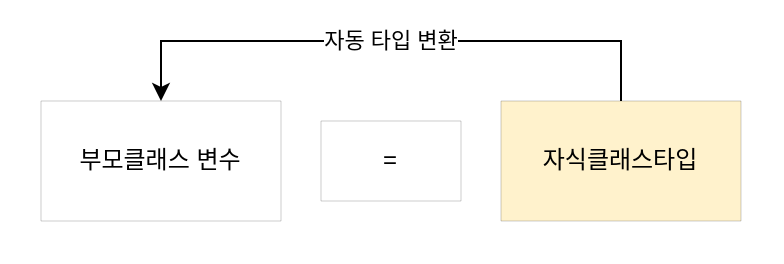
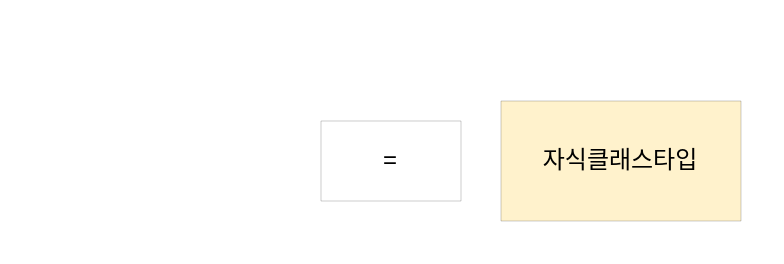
- <mxCell id="3" value="자동 타입 변환" style="edgeStyle=orthogonalEdgeStyle;rounded=0;orthogonalLoop=1;jettySize=auto;html=1;entryX=0.5;entryY=0;entryDx=0;entryDy=0;" edge="1" parent="1" source="4" target="2"><mxGeometry relative="1" as="geometry"><Array as="points"><mxPoint x="310" y="20" /><mxPoint x="80" y="20" /></Array></mxGeometry></mxCell>
- <mxCell id="2" value="부모클래스 변수" style="rounded=0;whiteSpace=wrap;html=1;strokeWidth=0;" vertex="1" parent="1"><mxGeometry x="20" y="50" width="120" height="60" as="geometry" /></mxCell>
